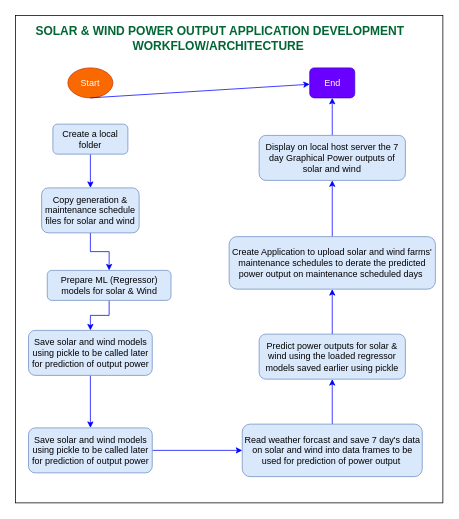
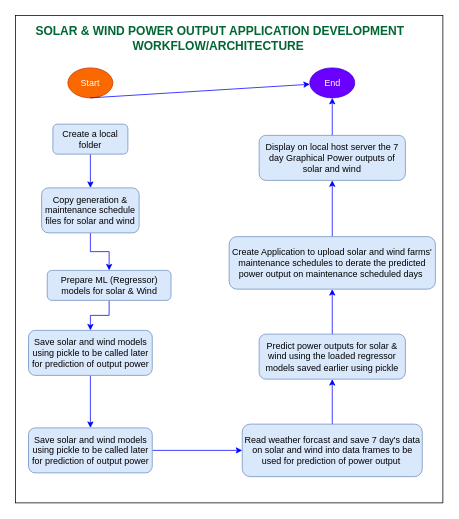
- <mxCell id="4" value="End" style="whiteSpace=wrap;html=1;fillColor=#6a00ff;strokeColor=#3700CC;fontColor=#ffffff;rounded=1;" parent="1" vertex="1"><mxGeometry x="412.5" y="90" width="60" height="40" as="geometry" /></mxCell>
+ <mxCell id="4" value="End" style="ellipse;whiteSpace=wrap;html=1;fillColor=#6a00ff;strokeColor=#3700CC;fontColor=#ffffff;" parent="1" vertex="1"><mxGeometry x="412.5" y="90" width="60" height="40" as="geometry" /></mxCell>
